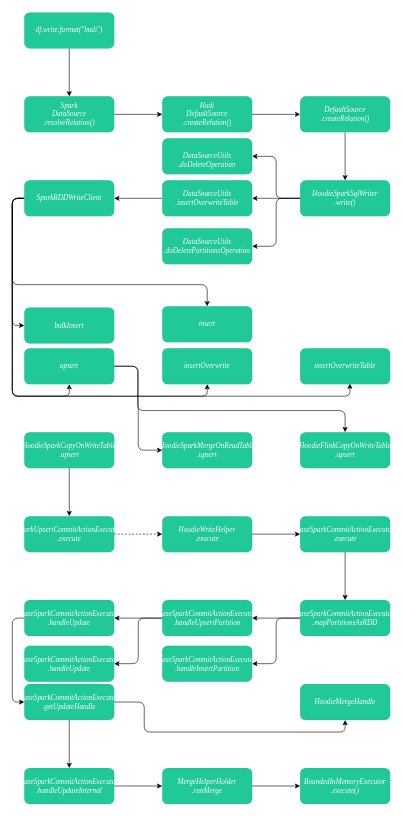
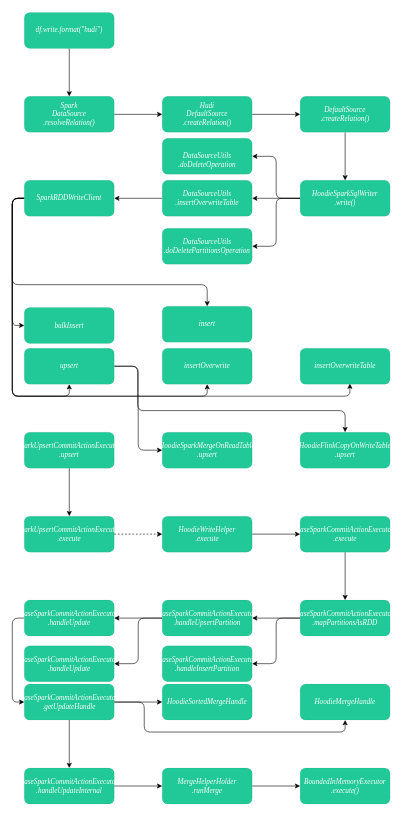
- <mxCell id="32" value="&lt;font face=&quot;Comic Sans MS&quot; color=&quot;#ffffff&quot;&gt;HoodieSparkCopyOnWriteTable&lt;br&gt;.upsert&lt;/font&gt;" style="rounded=1;whiteSpace=wrap;html=1;fillColor=#20C997;strokeWidth=0;align=center;horizontal=1;verticalAlign=middle;labelPosition=center;verticalLabelPosition=middle;fontStyle=2" vertex="1" parent="1"><mxGeometry x="40" y="720" width="150" height="60" as="geometry" /></mxCell>
+ <mxCell id="32" value="&lt;font face=&quot;Comic Sans MS&quot; color=&quot;#ffffff&quot;&gt;SparkUpsertCommitActionExecutor&lt;br&gt;.upsert&lt;/font&gt;" style="rounded=1;whiteSpace=wrap;html=1;fillColor=#20C997;strokeWidth=0;align=center;horizontal=1;verticalAlign=middle;labelPosition=center;verticalLabelPosition=middle;fontStyle=2" vertex="1" parent="1"><mxGeometry x="40" y="720" width="150" height="60" as="geometry" /></mxCell>
+ <mxCell id="52" value="" style="edgeStyle=orthogonalEdgeStyle;rounded=1;orthogonalLoop=1;jettySize=auto;html=1;fontFamily=Comic Sans MS;fontColor=#FFFFFF;" edge="1" parent="1" source="54" target="59"><mxGeometry relative="1" as="geometry" /></mxCell>
+ <mxCell id="59" value="&lt;font face=&quot;Comic Sans MS&quot; color=&quot;#ffffff&quot;&gt;HoodieSortedMergeHandle&lt;/font&gt;" style="rounded=1;whiteSpace=wrap;html=1;fillColor=#20C997;strokeWidth=0;align=center;horizontal=1;verticalAlign=middle;labelPosition=center;verticalLabelPosition=middle;fontStyle=2" vertex="1" parent="1"><mxGeometry x="270" y="1140" width="150" height="60" as="geometry" /></mxCell>
